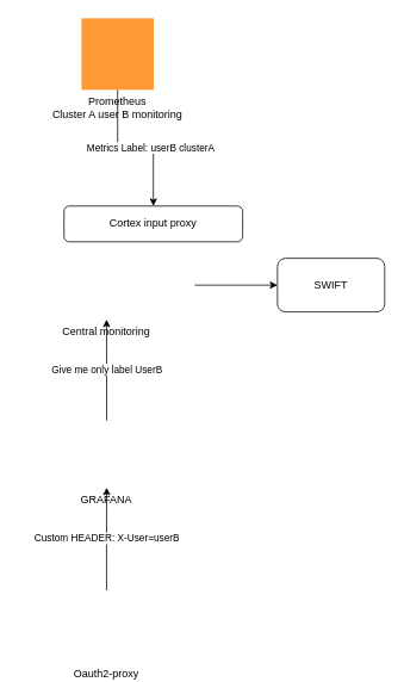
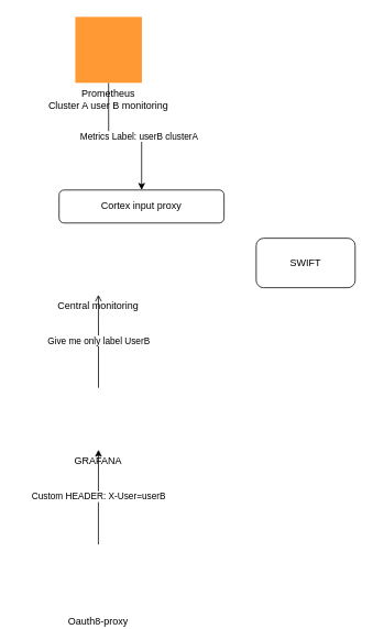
- <mxCell id="2" style="edgeStyle=orthogonalEdgeStyle;rounded=0;orthogonalLoop=1;jettySize=auto;html=1;" parent="1" source="3" target="11" edge="1"><mxGeometry relative="1" as="geometry" /></mxCell>
- <mxCell id="4" value="Give me only label UserB" style="edgeStyle=orthogonalEdgeStyle;rounded=0;orthogonalLoop=1;jettySize=auto;html=1;entryX=0.5;entryY=1;entryDx=0;entryDy=0;" parent="1" source="5" target="3" edge="1"><mxGeometry relative="1" as="geometry" /></mxCell>
+ <mxCell id="4" value="Give me only label UserB" style="edgeStyle=orthogonalEdgeStyle;rounded=0;orthogonalLoop=1;jettySize=auto;html=1;entryX=0.5;entryY=1;entryDx=0;entryDy=0;endArrow=open;" parent="1" source="5" target="3" edge="1"><mxGeometry relative="1" as="geometry" /></mxCell>
- <mxCell id="7" value="Oauth2-proxy" style="shape=image;imageAspect=0;aspect=fixed;verticalLabelPosition=bottom;verticalAlign=top;image=https://oauth2-proxy.github.io/oauth2-proxy/img/logos/OAuth2_Proxy_icon.svg;" parent="1" vertex="1"><mxGeometry x="78.72" y="660" width="80" height="80" as="geometry" /></mxCell>
+ <mxCell id="7" value="Oauth8-proxy" style="shape=image;imageAspect=0;aspect=fixed;verticalLabelPosition=bottom;verticalAlign=top;image=https://oauth2-proxy.github.io/oauth2-proxy/img/logos/OAuth2_Proxy_icon.svg;" parent="1" vertex="1"><mxGeometry x="78.72" y="660" width="80" height="80" as="geometry" /></mxCell>
